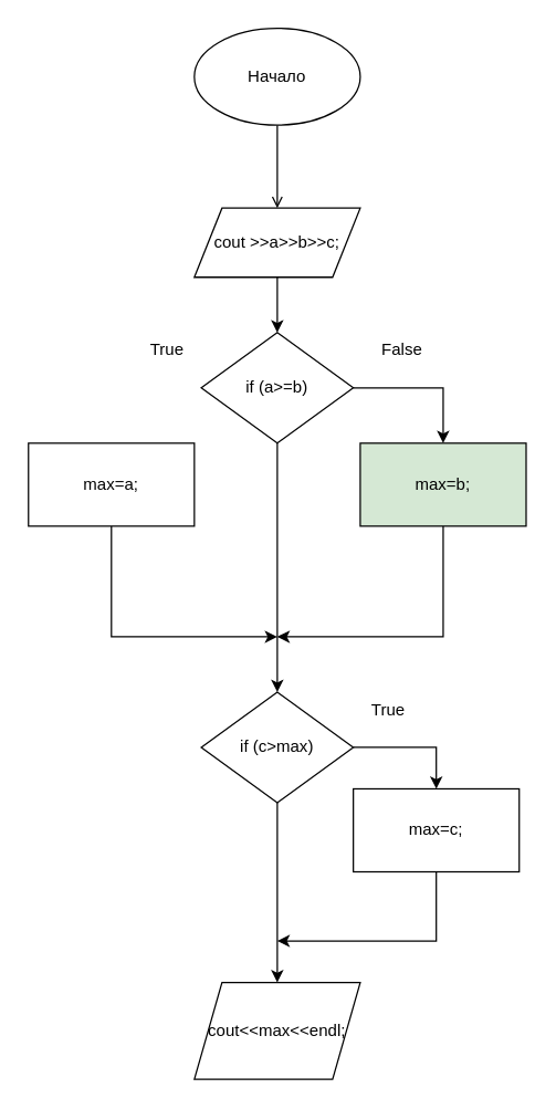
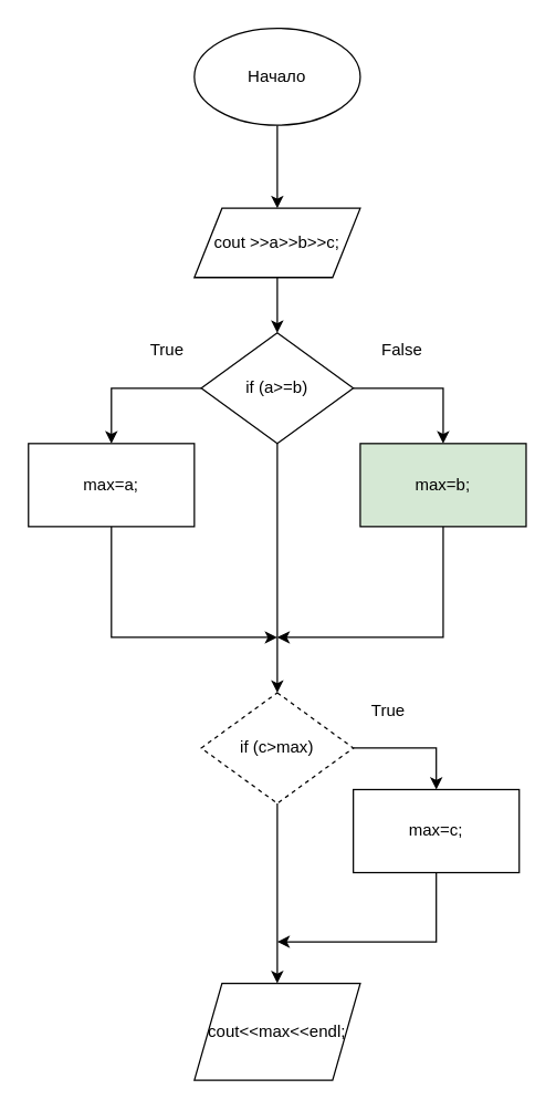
- <mxCell id="8" style="edgeStyle=orthogonalEdgeStyle;rounded=0;orthogonalLoop=1;jettySize=auto;html=1;entryX=0.5;entryY=0;entryDx=0;entryDy=0;endArrow=open;" edge="1" parent="1" source="9" target="7"><mxGeometry relative="1" as="geometry" /></mxCell>
+ <mxCell id="8" style="edgeStyle=orthogonalEdgeStyle;rounded=0;orthogonalLoop=1;jettySize=auto;html=1;entryX=0.5;entryY=0;entryDx=0;entryDy=0;" edge="1" parent="1" source="9" target="7"><mxGeometry relative="1" as="geometry" /></mxCell>
+ <mxCell id="2" style="edgeStyle=orthogonalEdgeStyle;rounded=0;orthogonalLoop=1;jettySize=auto;html=1;exitX=0;exitY=0.5;exitDx=0;exitDy=0;entryX=0.5;entryY=0;entryDx=0;entryDy=0;" edge="1" parent="1" source="5" target="11"><mxGeometry relative="1" as="geometry" /></mxCell>
- <mxCell id="18" value="if (c&amp;gt;max)" style="rhombus;whiteSpace=wrap;html=1;" vertex="1" parent="1"><mxGeometry x="145" y="500" width="110" height="80" as="geometry" /></mxCell>
+ <mxCell id="18" value="if (c&amp;gt;max)" style="rhombus;whiteSpace=wrap;html=1;dashed=1;" vertex="1" parent="1"><mxGeometry x="145" y="500" width="110" height="80" as="geometry" /></mxCell>
